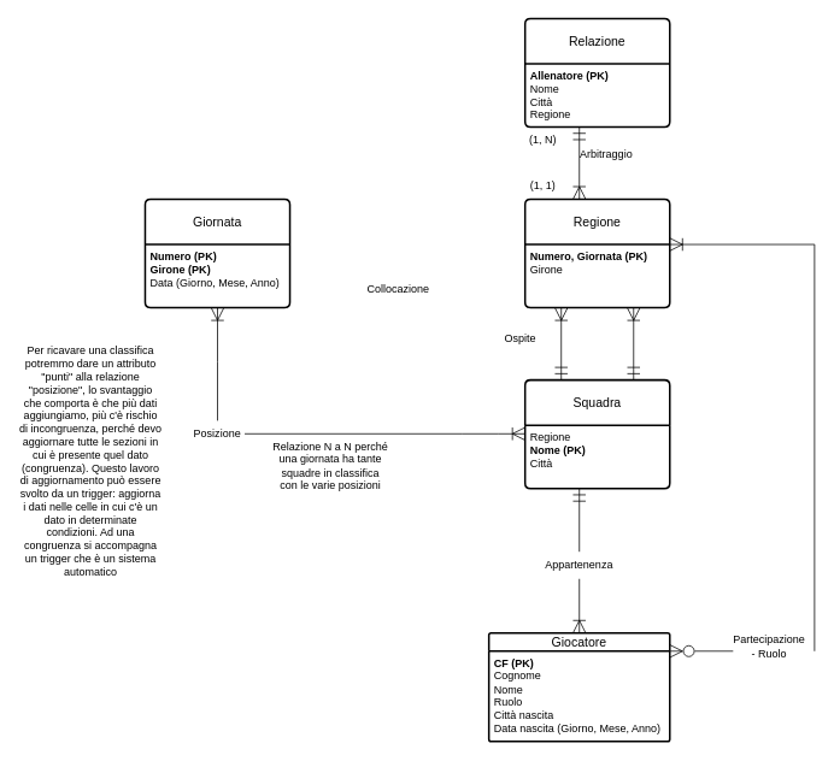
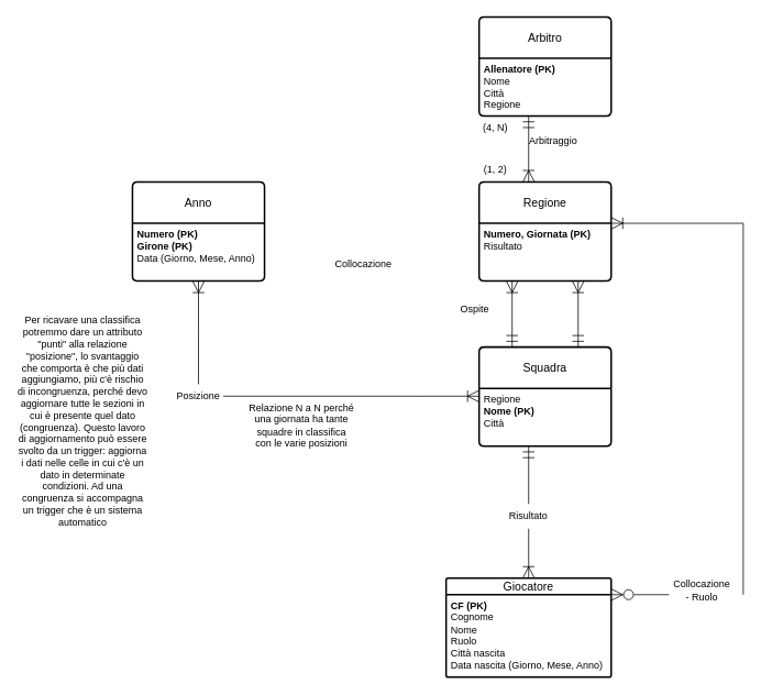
- <mxCell id="2" value="Relazione" style="swimlane;childLayout=stackLayout;horizontal=1;startSize=50;horizontalStack=0;rounded=1;fontSize=14;fontStyle=0;strokeWidth=2;resizeParent=0;resizeLast=1;shadow=0;dashed=0;align=center;arcSize=4;whiteSpace=wrap;html=1;" vertex="1" parent="1"><mxGeometry x="580" y="20" width="160" height="120" as="geometry" /></mxCell>
+ <mxCell id="2" value="Arbitro" style="swimlane;childLayout=stackLayout;horizontal=1;startSize=50;horizontalStack=0;rounded=1;fontSize=14;fontStyle=0;strokeWidth=2;resizeParent=0;resizeLast=1;shadow=0;dashed=0;align=center;arcSize=4;whiteSpace=wrap;html=1;" vertex="1" parent="1"><mxGeometry x="580" y="20" width="160" height="120" as="geometry" /></mxCell>
- <mxCell id="5" value="(1, N)" style="text;html=1;align=center;verticalAlign=middle;whiteSpace=wrap;rounded=0;" vertex="1" parent="1"><mxGeometry x="570" y="140" width="60" height="30" as="geometry" /></mxCell>
+ <mxCell id="5" value="(4, N)" style="text;html=1;align=center;verticalAlign=middle;whiteSpace=wrap;rounded=0;" vertex="1" parent="1"><mxGeometry x="570" y="140" width="60" height="30" as="geometry" /></mxCell>
- <mxCell id="8" value="(1, 1)" style="text;html=1;align=center;verticalAlign=middle;whiteSpace=wrap;rounded=0;" vertex="1" parent="1"><mxGeometry x="570" y="190" width="60" height="30" as="geometry" /></mxCell>
+ <mxCell id="8" value="(1, 2)" style="text;html=1;align=center;verticalAlign=middle;whiteSpace=wrap;rounded=0;" vertex="1" parent="1"><mxGeometry x="570" y="190" width="60" height="30" as="geometry" /></mxCell>
- <mxCell id="10" value="Giornata" style="swimlane;childLayout=stackLayout;horizontal=1;startSize=50;horizontalStack=0;rounded=1;fontSize=14;fontStyle=0;strokeWidth=2;resizeParent=0;resizeLast=1;shadow=0;dashed=0;align=center;arcSize=4;whiteSpace=wrap;html=1;" vertex="1" parent="1"><mxGeometry x="160" y="220" width="160" height="120" as="geometry" /></mxCell>
+ <mxCell id="10" value="Anno" style="swimlane;childLayout=stackLayout;horizontal=1;startSize=50;horizontalStack=0;rounded=1;fontSize=14;fontStyle=0;strokeWidth=2;resizeParent=0;resizeLast=1;shadow=0;dashed=0;align=center;arcSize=4;whiteSpace=wrap;html=1;" vertex="1" parent="1"><mxGeometry x="160" y="220" width="160" height="120" as="geometry" /></mxCell>
- <mxCell id="7" value="&lt;b&gt;Numero, Giornata (PK)&lt;/b&gt;&lt;div&gt;Girone&lt;/div&gt;" style="align=left;strokeColor=none;fillColor=none;spacingLeft=4;fontSize=12;verticalAlign=top;resizable=0;rotatable=0;part=1;html=1;" vertex="1" parent="6"><mxGeometry y="50" width="160" height="70" as="geometry" /></mxCell>
+ <mxCell id="7" value="&lt;b&gt;Numero, Giornata (PK)&lt;/b&gt;&lt;div&gt;Risultato&lt;/div&gt;" style="align=left;strokeColor=none;fillColor=none;spacingLeft=4;fontSize=12;verticalAlign=top;resizable=0;rotatable=0;part=1;html=1;" vertex="1" parent="6"><mxGeometry y="50" width="160" height="70" as="geometry" /></mxCell>
- <mxCell id="25" value="Appartenenza" style="text;html=1;align=center;verticalAlign=middle;whiteSpace=wrap;rounded=0;" vertex="1" parent="1"><mxGeometry x="610" y="610" width="60" height="30" as="geometry" /></mxCell>
+ <mxCell id="25" value="Risultato" style="text;html=1;align=center;verticalAlign=middle;whiteSpace=wrap;rounded=0;" vertex="1" parent="1"><mxGeometry x="610" y="610" width="60" height="30" as="geometry" /></mxCell>
- <mxCell id="27" value="Partecipazione&lt;div&gt;- Ruolo&lt;/div&gt;" style="text;html=1;align=center;verticalAlign=middle;whiteSpace=wrap;rounded=0;" vertex="1" parent="1"><mxGeometry x="820" y="700" width="60" height="30" as="geometry" /></mxCell>
+ <mxCell id="27" value="Collocazione&lt;div&gt;- Ruolo&lt;/div&gt;" style="text;html=1;align=center;verticalAlign=middle;whiteSpace=wrap;rounded=0;" vertex="1" parent="1"><mxGeometry x="820" y="700" width="60" height="30" as="geometry" /></mxCell>
